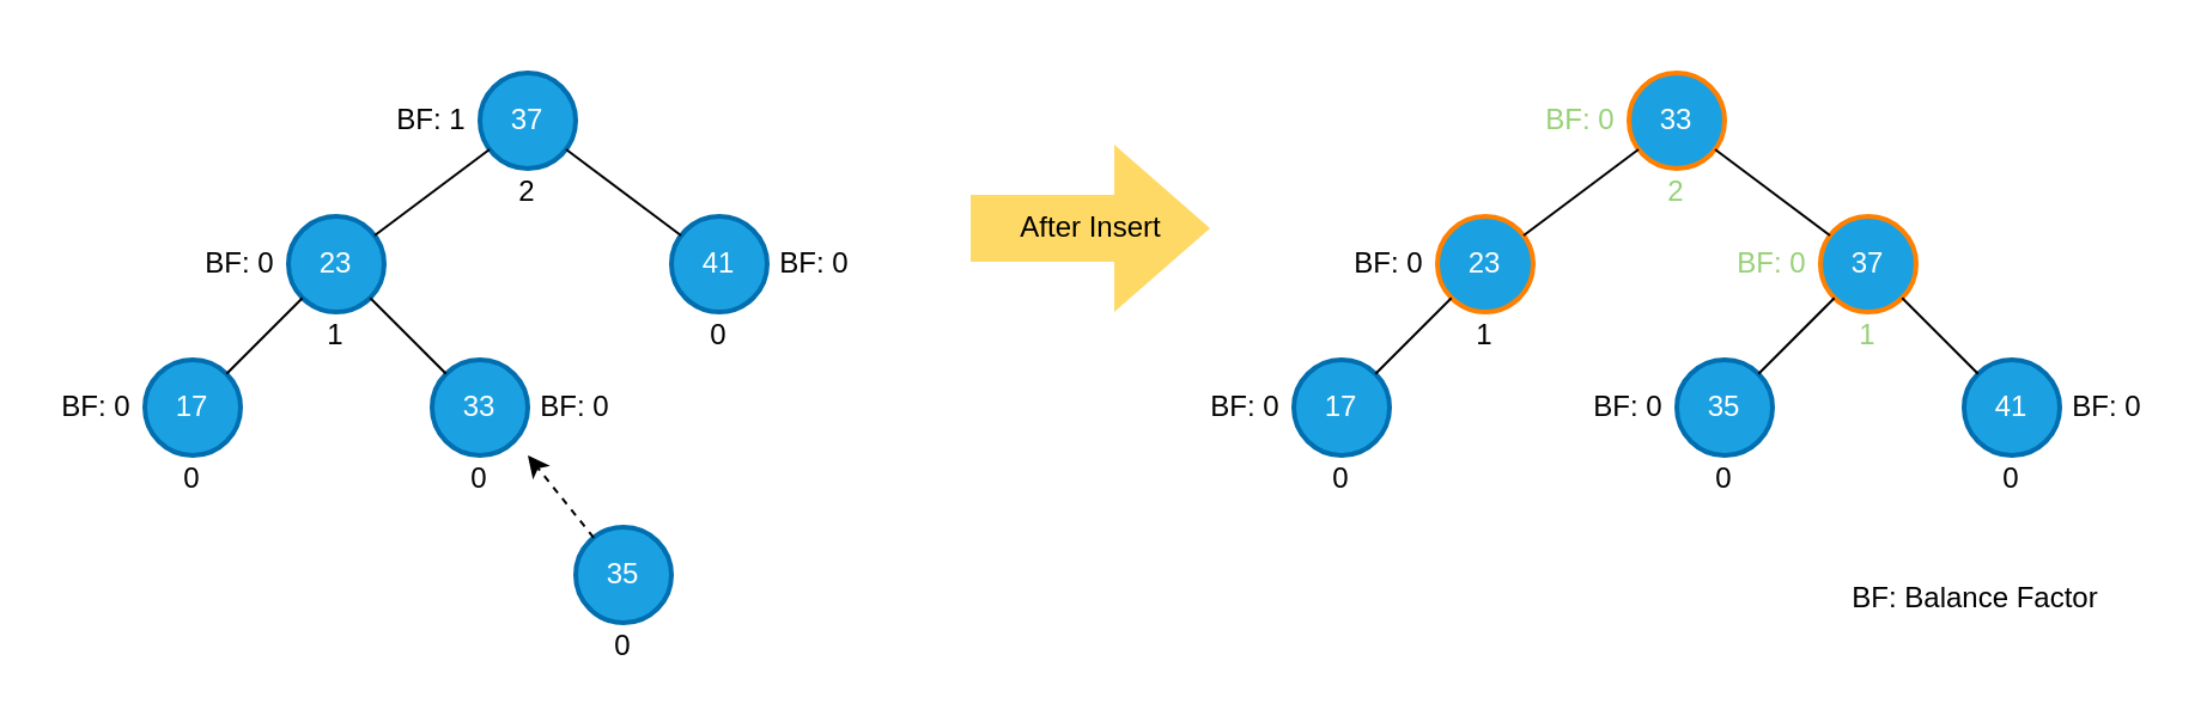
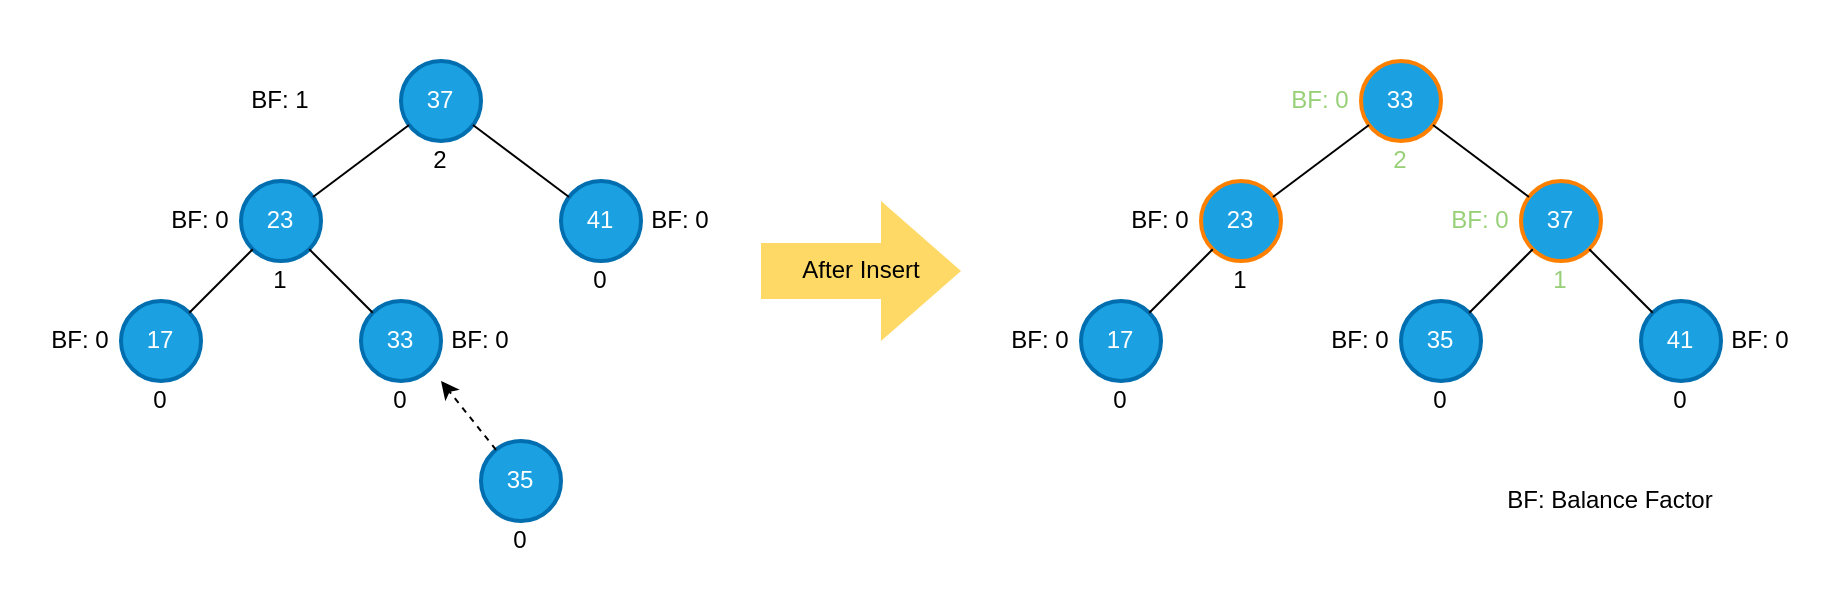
- <mxCell id="15" value="&lt;font color=&quot;#000000&quot;&gt;BF: 1&lt;/font&gt;" style="text;html=1;strokeColor=none;fillColor=none;align=center;verticalAlign=middle;whiteSpace=wrap;rounded=0;" vertex="1" parent="1"><mxGeometry x="160" y="40" width="40" height="20" as="geometry" /></mxCell>
+ <mxCell id="15" value="&lt;font color=&quot;#000000&quot;&gt;BF: 1&lt;/font&gt;" style="text;html=1;strokeColor=none;fillColor=none;align=center;verticalAlign=middle;whiteSpace=wrap;rounded=0;" vertex="1" parent="1"><mxGeometry x="120" y="40" width="40" height="20" as="geometry" /></mxCell>
- <mxCell id="25" value="&lt;font color=&quot;#000000&quot;&gt;After Insert&lt;/font&gt;" style="html=1;shadow=0;dashed=0;align=center;verticalAlign=middle;shape=mxgraph.arrows2.arrow;dy=0.6;dx=40;notch=0;strokeColor=none;fillColor=#FFD966;" vertex="1" parent="1"><mxGeometry x="405" y="60" width="100" height="70" as="geometry" /></mxCell>
+ <mxCell id="25" value="&lt;font color=&quot;#000000&quot;&gt;After Insert&lt;/font&gt;" style="html=1;shadow=0;dashed=0;align=center;verticalAlign=middle;shape=mxgraph.arrows2.arrow;dy=0.6;dx=40;notch=0;strokeColor=none;fillColor=#FFD966;" vertex="1" parent="1"><mxGeometry x="380" y="100" width="100" height="70" as="geometry" /></mxCell>
- <mxCell id="49" value="&lt;font color=&quot;#000000&quot;&gt;BF: Balance Factor&lt;/font&gt;" style="text;html=1;strokeColor=none;fillColor=none;align=center;verticalAlign=middle;whiteSpace=wrap;rounded=0;" vertex="1" parent="1"><mxGeometry x="770" y="240" width="110" height="20" as="geometry" /></mxCell>
+ <mxCell id="49" value="&lt;font color=&quot;#000000&quot;&gt;BF: Balance Factor&lt;/font&gt;" style="text;html=1;strokeColor=none;fillColor=none;align=center;verticalAlign=middle;whiteSpace=wrap;rounded=0;" vertex="1" parent="1"><mxGeometry x="750" y="240" width="110" height="20" as="geometry" /></mxCell>
